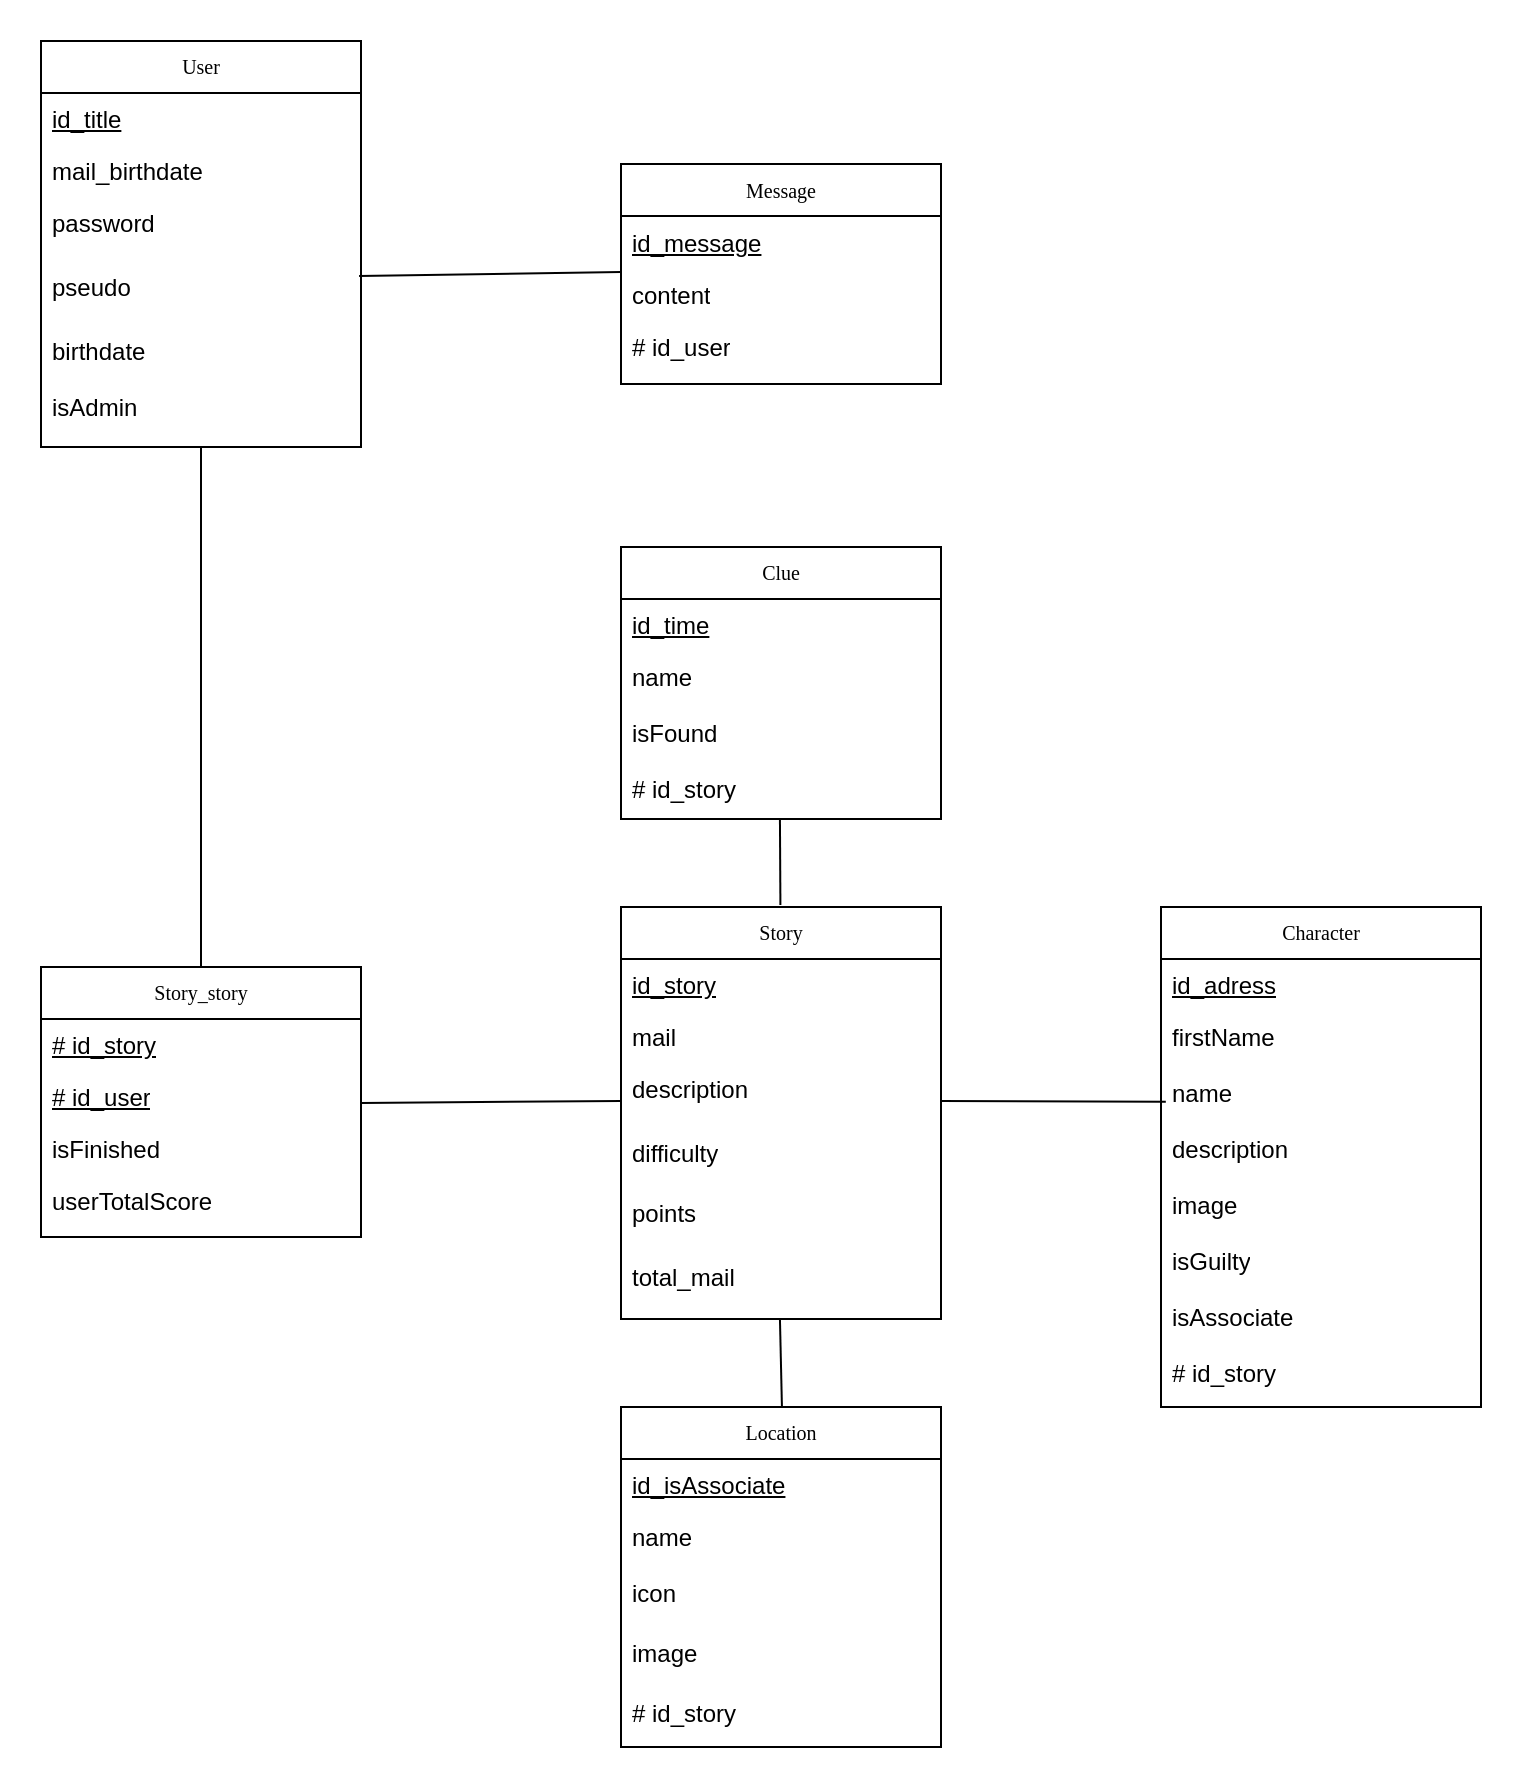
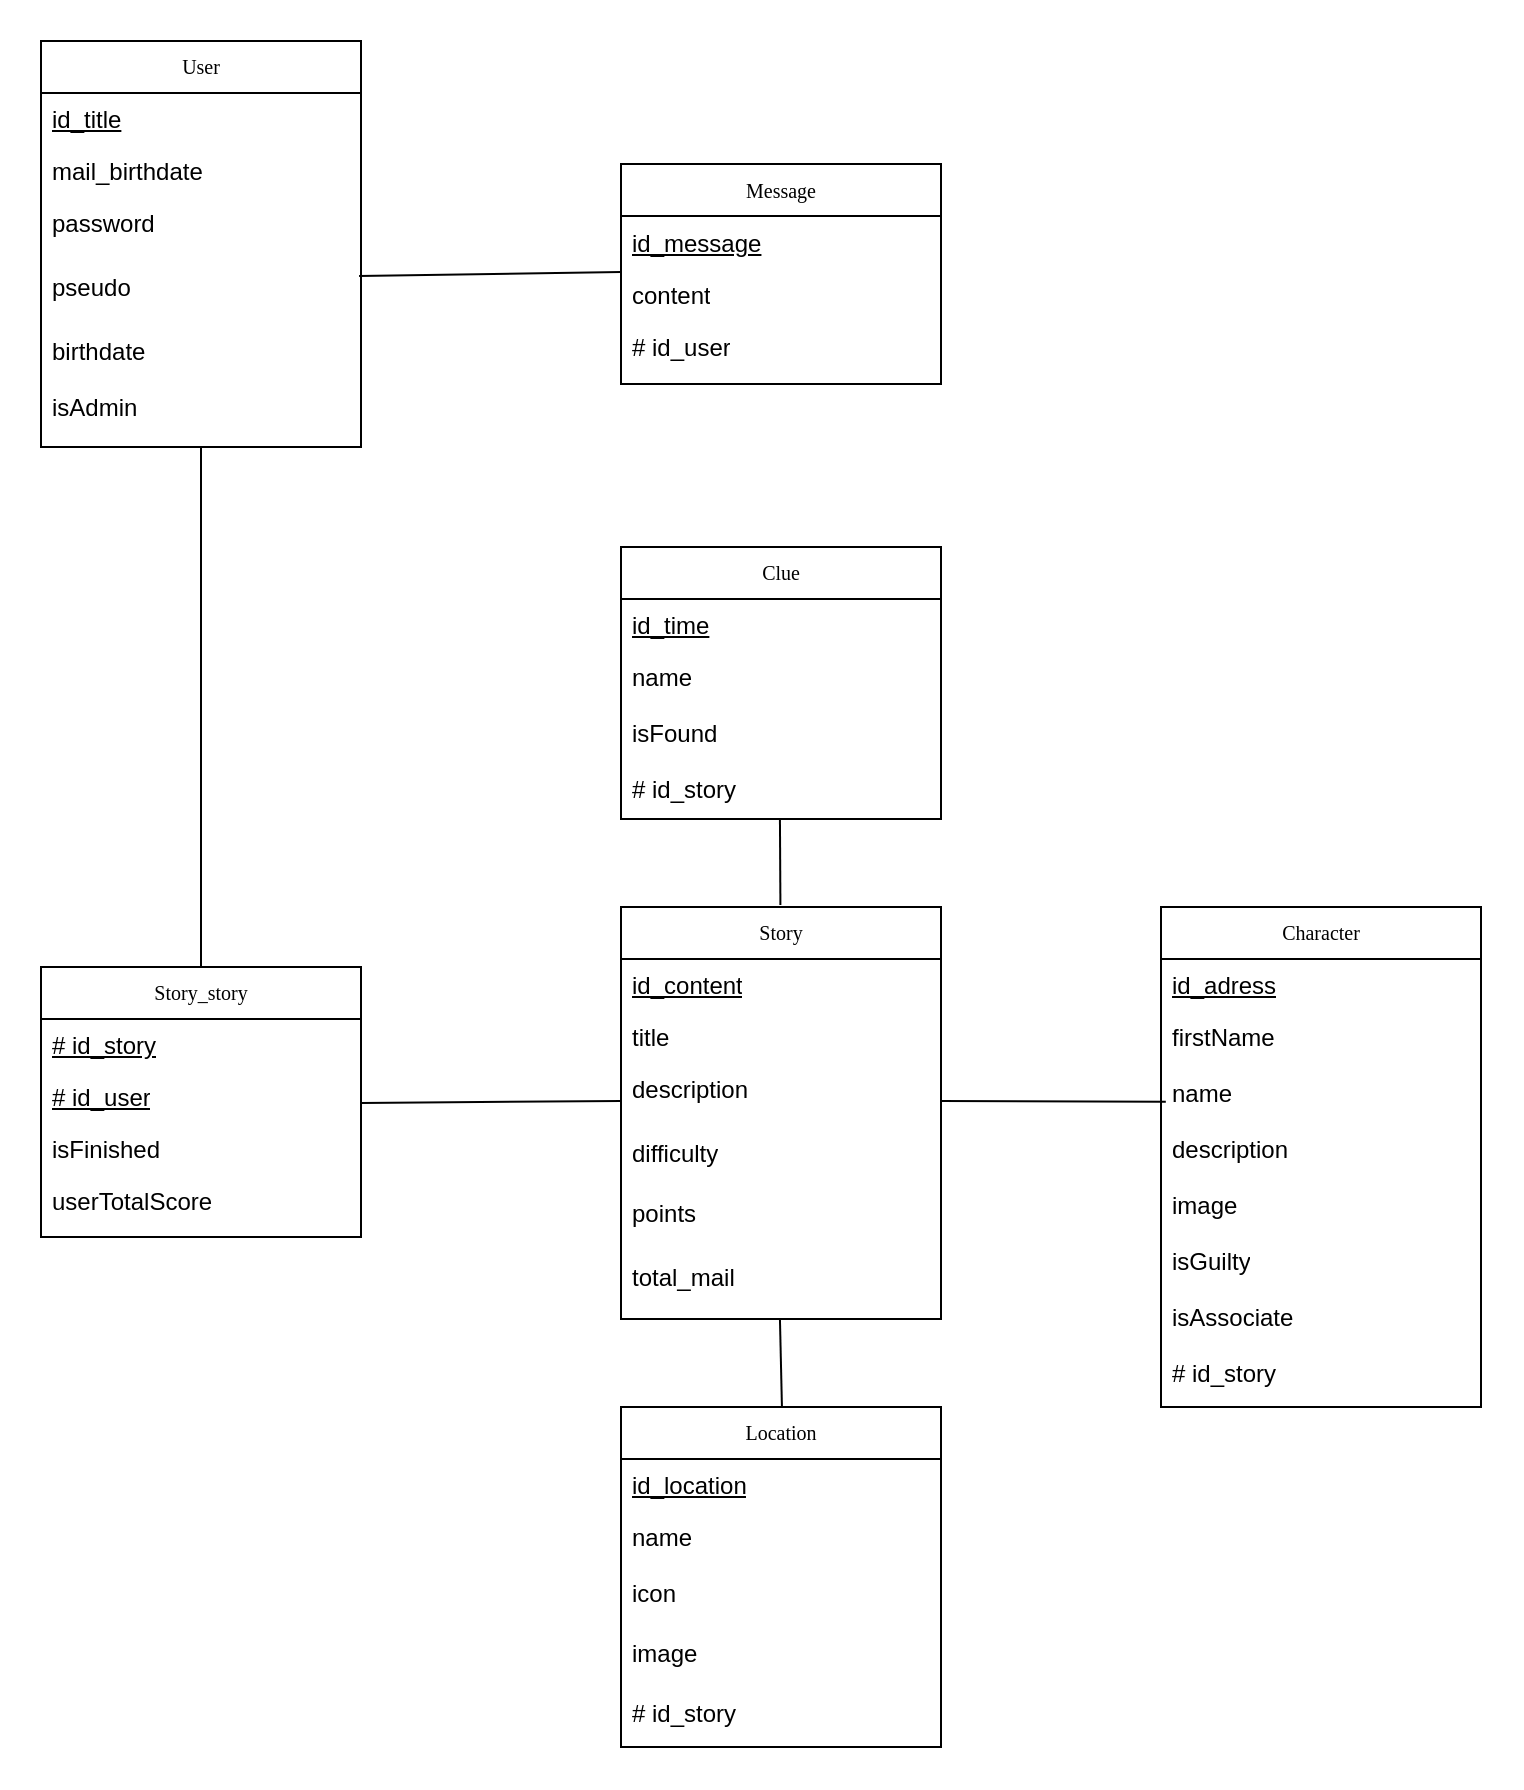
- <mxCell id="14" value="&lt;u&gt;id_story&lt;/u&gt;" style="text;html=1;strokeColor=none;fillColor=none;align=left;verticalAlign=top;spacingLeft=4;spacingRight=4;whiteSpace=wrap;overflow=hidden;rotatable=0;points=[[0,0.5],[1,0.5]];portConstraint=eastwest;" parent="13" vertex="1"><mxGeometry y="26" width="160" height="26" as="geometry" /></mxCell>
+ <mxCell id="14" value="&lt;u&gt;id_content&lt;/u&gt;" style="text;html=1;strokeColor=none;fillColor=none;align=left;verticalAlign=top;spacingLeft=4;spacingRight=4;whiteSpace=wrap;overflow=hidden;rotatable=0;points=[[0,0.5],[1,0.5]];portConstraint=eastwest;" parent="13" vertex="1"><mxGeometry y="26" width="160" height="26" as="geometry" /></mxCell>
- <mxCell id="15" value="mail" style="text;html=1;strokeColor=none;fillColor=none;align=left;verticalAlign=top;spacingLeft=4;spacingRight=4;whiteSpace=wrap;overflow=hidden;rotatable=0;points=[[0,0.5],[1,0.5]];portConstraint=eastwest;" parent="13" vertex="1"><mxGeometry y="52" width="160" height="26" as="geometry" /></mxCell>
+ <mxCell id="15" value="title" style="text;html=1;strokeColor=none;fillColor=none;align=left;verticalAlign=top;spacingLeft=4;spacingRight=4;whiteSpace=wrap;overflow=hidden;rotatable=0;points=[[0,0.5],[1,0.5]];portConstraint=eastwest;" parent="13" vertex="1"><mxGeometry y="52" width="160" height="26" as="geometry" /></mxCell>
- <mxCell id="26" value="&lt;u&gt;id_isAssociate&lt;/u&gt;" style="text;html=1;strokeColor=none;fillColor=none;align=left;verticalAlign=top;spacingLeft=4;spacingRight=4;whiteSpace=wrap;overflow=hidden;rotatable=0;points=[[0,0.5],[1,0.5]];portConstraint=eastwest;" parent="25" vertex="1"><mxGeometry y="26" width="160" height="26" as="geometry" /></mxCell>
+ <mxCell id="26" value="&lt;u&gt;id_location&lt;/u&gt;" style="text;html=1;strokeColor=none;fillColor=none;align=left;verticalAlign=top;spacingLeft=4;spacingRight=4;whiteSpace=wrap;overflow=hidden;rotatable=0;points=[[0,0.5],[1,0.5]];portConstraint=eastwest;" parent="25" vertex="1"><mxGeometry y="26" width="160" height="26" as="geometry" /></mxCell>
